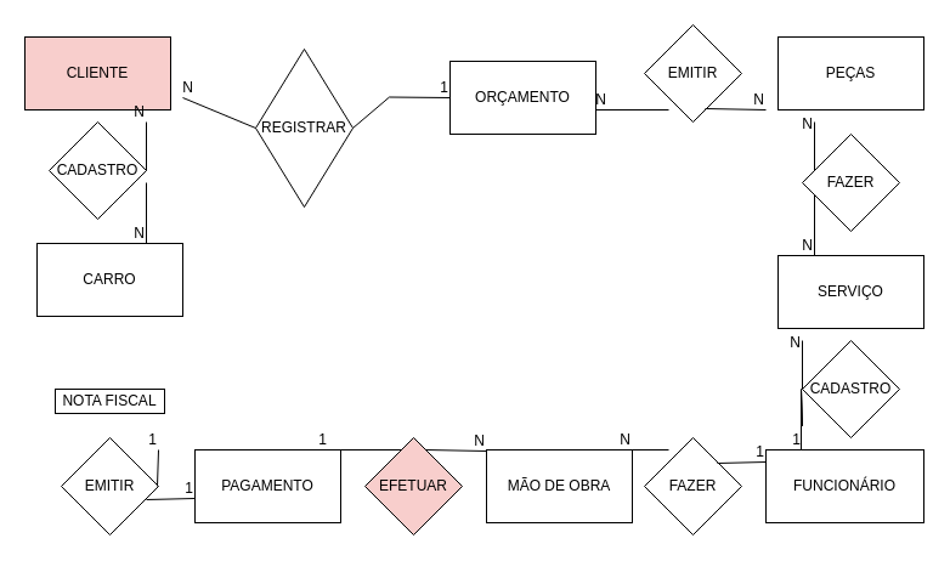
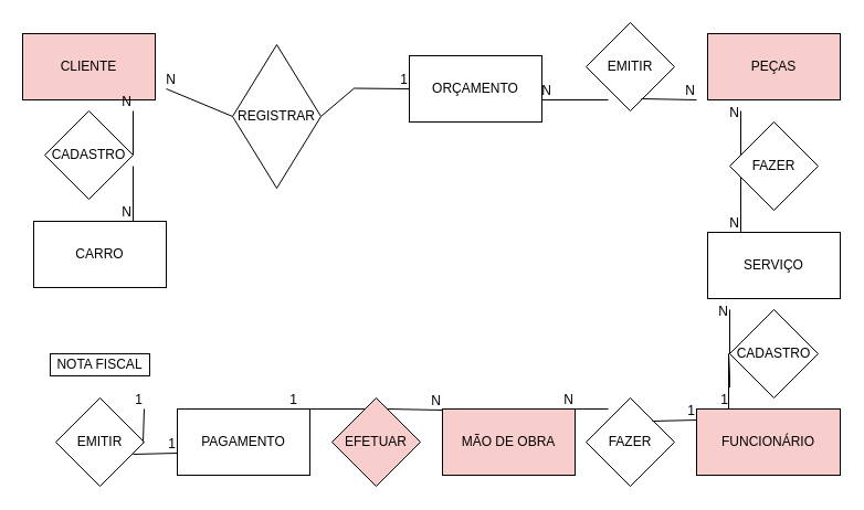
- <mxCell id="2" value="PEÇAS" style="rounded=0;whiteSpace=wrap;html=1;" parent="1" vertex="1"><mxGeometry x="640" y="30" width="120" height="60" as="geometry" /></mxCell>
+ <mxCell id="2" value="PEÇAS" style="rounded=0;whiteSpace=wrap;html=1;fillColor=#f8cecc;" parent="1" vertex="1"><mxGeometry x="640" y="30" width="120" height="60" as="geometry" /></mxCell>
- <mxCell id="16" value="MÃO DE OBRA" style="rounded=0;whiteSpace=wrap;html=1;" parent="1" vertex="1"><mxGeometry x="400" y="370" width="120" height="60" as="geometry" /></mxCell>
+ <mxCell id="16" value="MÃO DE OBRA" style="rounded=0;whiteSpace=wrap;html=1;fillColor=#f8cecc;" parent="1" vertex="1"><mxGeometry x="400" y="370" width="120" height="60" as="geometry" /></mxCell>
- <mxCell id="15" value="FUNCIONÁRIO" style="rounded=0;whiteSpace=wrap;html=1;" parent="1" vertex="1"><mxGeometry x="630" y="370" width="130" height="60" as="geometry" /></mxCell>
+ <mxCell id="15" value="FUNCIONÁRIO" style="rounded=0;whiteSpace=wrap;html=1;fillColor=#f8cecc;" parent="1" vertex="1"><mxGeometry x="630" y="370" width="130" height="60" as="geometry" /></mxCell>
